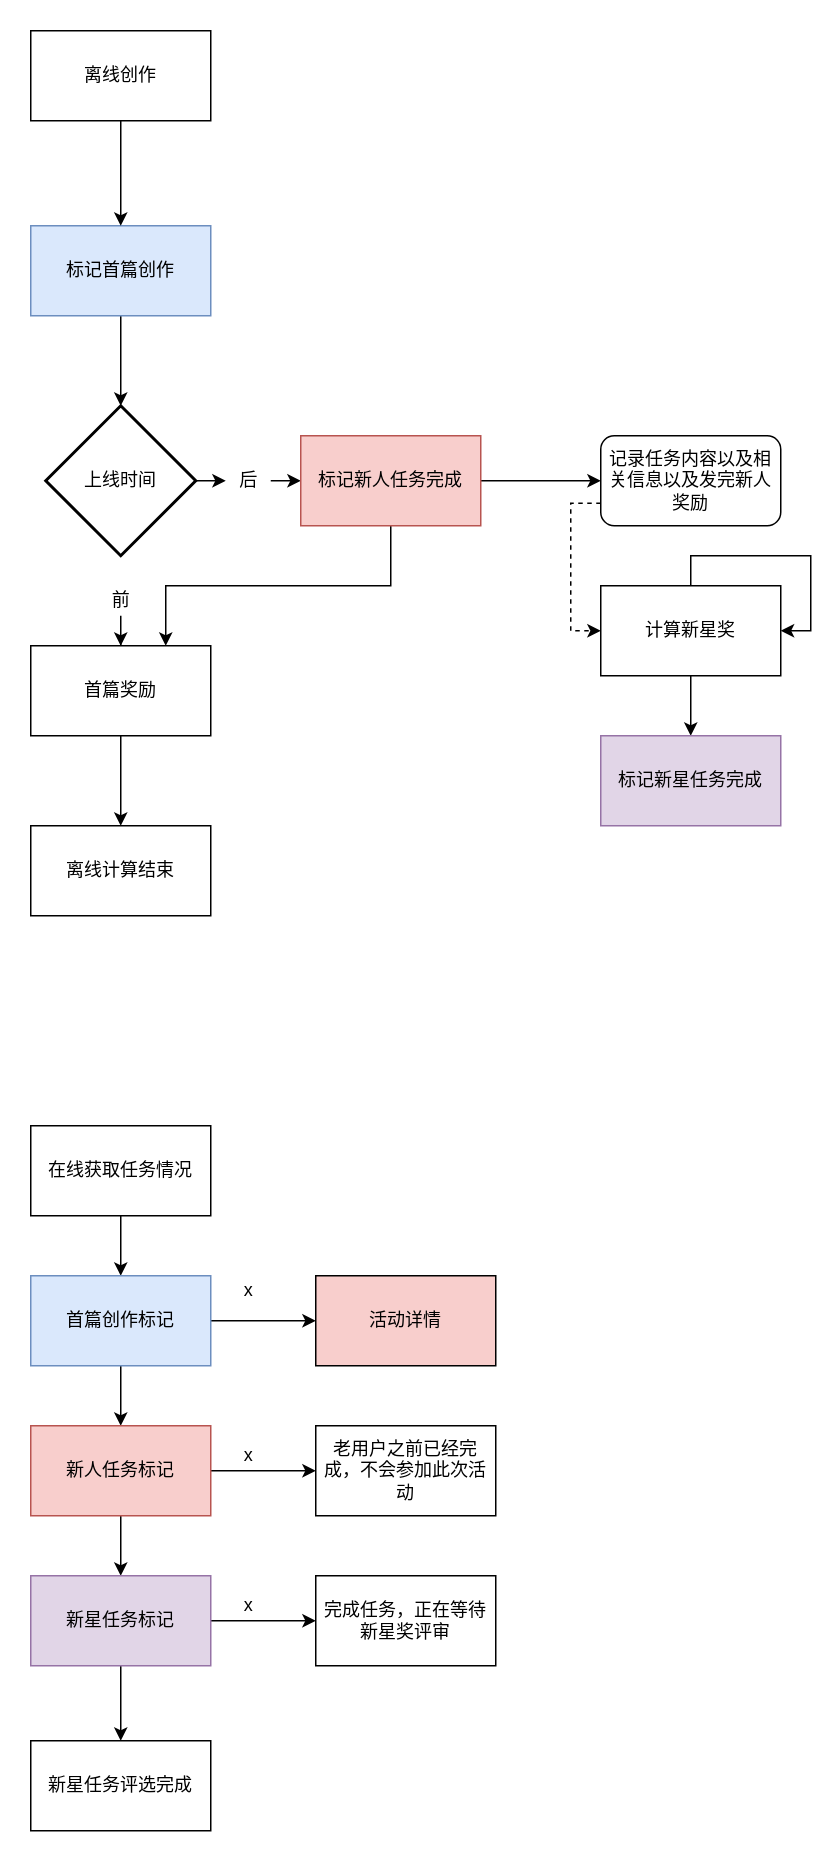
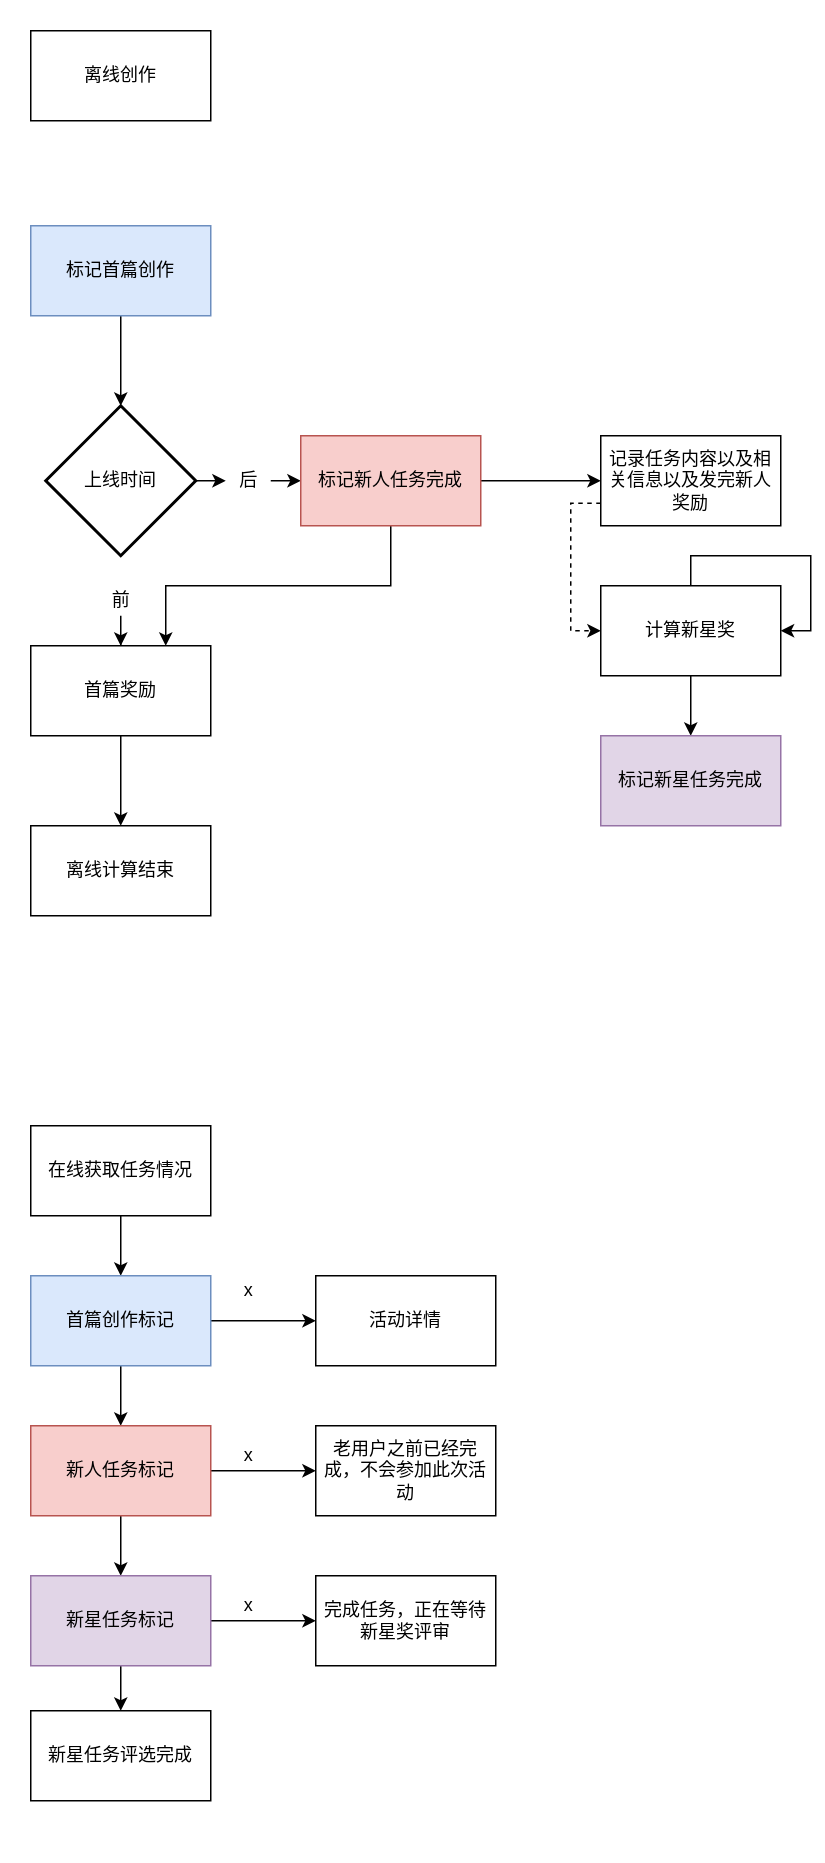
- <mxCell id="7" style="edgeStyle=orthogonalEdgeStyle;rounded=0;orthogonalLoop=1;jettySize=auto;html=1;exitX=0.5;exitY=1;exitDx=0;exitDy=0;" edge="1" parent="1" source="8" target="3"><mxGeometry relative="1" as="geometry" /></mxCell>
- <mxCell id="13" value="记录任务内容以及相关信息以及发完新人奖励" style="whiteSpace=wrap;html=1;rounded=1;" vertex="1" parent="1"><mxGeometry x="400" y="290" width="120" height="60" as="geometry" /></mxCell>
+ <mxCell id="13" value="记录任务内容以及相关信息以及发完新人奖励" style="rounded=0;whiteSpace=wrap;html=1;" vertex="1" parent="1"><mxGeometry x="400" y="290" width="120" height="60" as="geometry" /></mxCell>
- <mxCell id="35" value="活动详情" style="rounded=0;whiteSpace=wrap;html=1;fillColor=#f8cecc;" vertex="1" parent="1"><mxGeometry x="210" y="850" width="120" height="60" as="geometry" /></mxCell>
+ <mxCell id="35" value="活动详情" style="rounded=0;whiteSpace=wrap;html=1;" vertex="1" parent="1"><mxGeometry x="210" y="850" width="120" height="60" as="geometry" /></mxCell>
- <mxCell id="41" value="新星任务评选完成" style="rounded=0;whiteSpace=wrap;html=1;" vertex="1" parent="1"><mxGeometry x="20" y="1160" width="120" height="60" as="geometry" /></mxCell>
+ <mxCell id="41" value="新星任务评选完成" style="rounded=0;whiteSpace=wrap;html=1;" vertex="1" parent="1"><mxGeometry x="20" y="1140" width="120" height="60" as="geometry" /></mxCell>
